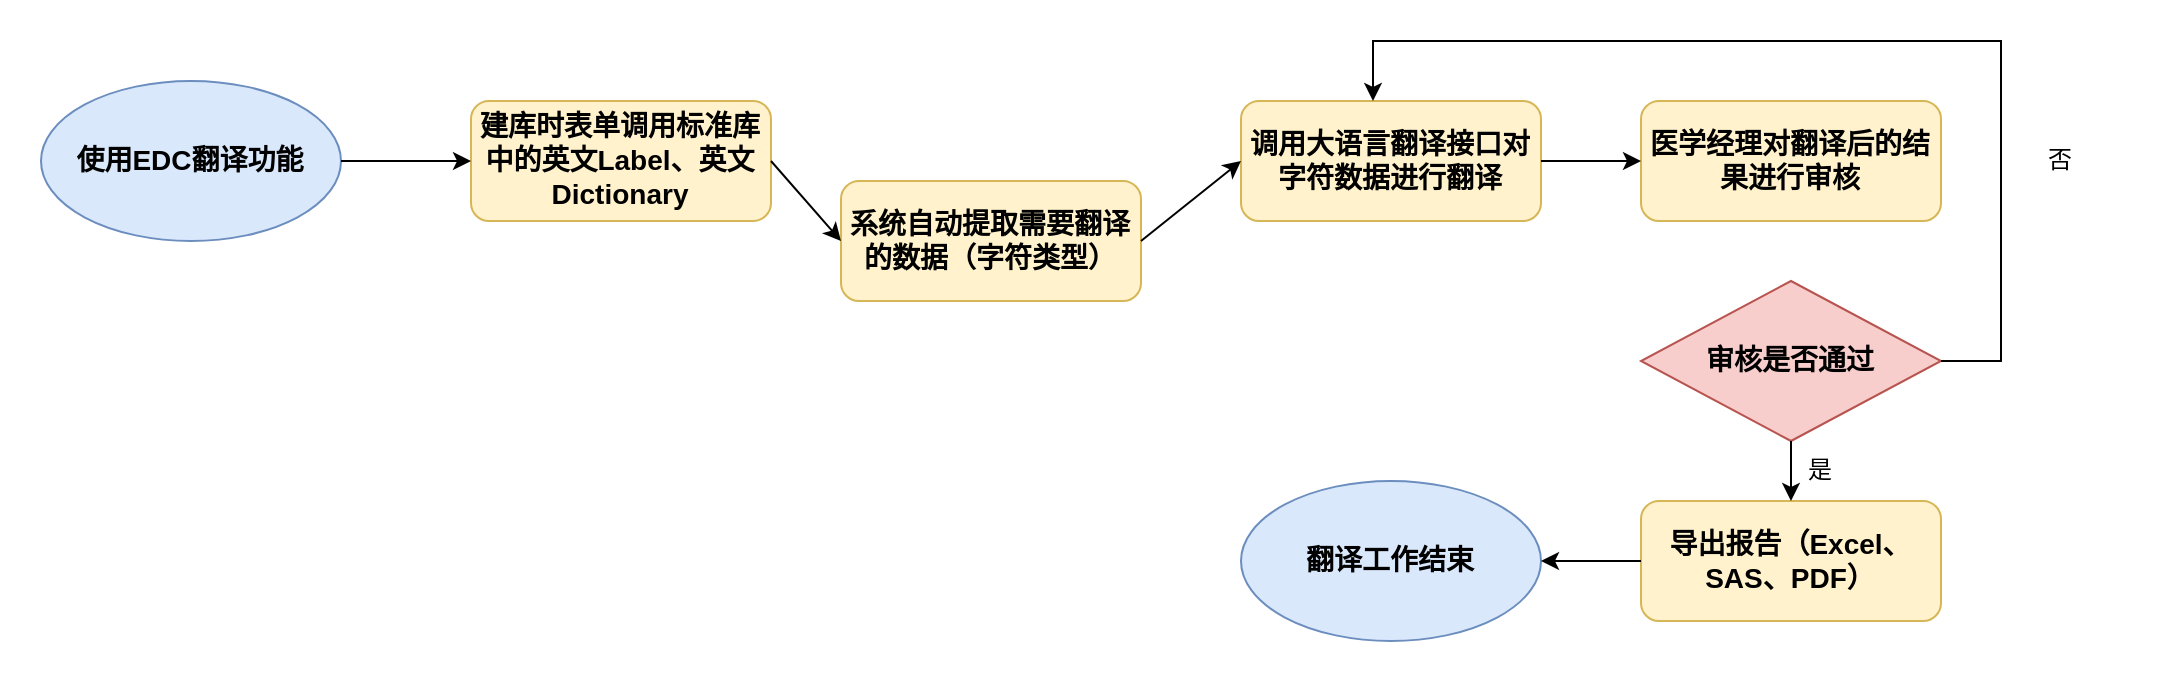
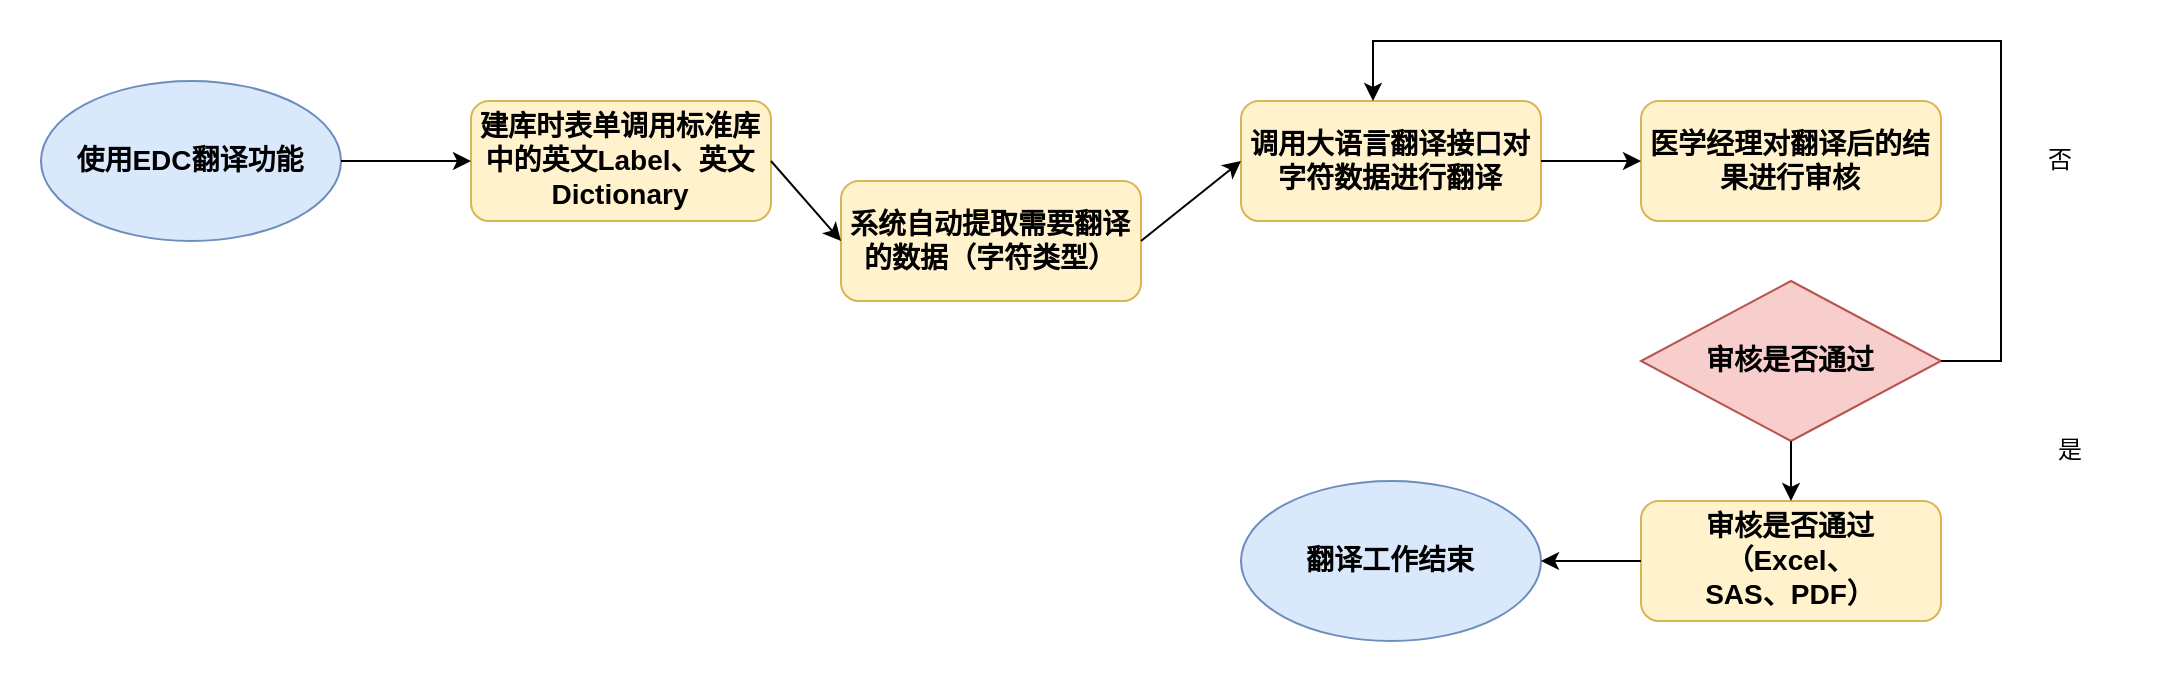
- <mxCell id="16" value="是" style="text;html=1;align=center;verticalAlign=middle;whiteSpace=wrap;rounded=0;" vertex="1" parent="1"><mxGeometry x="880" y="220" width="60" height="30" as="geometry" /></mxCell>
+ <mxCell id="16" value="是" style="text;html=1;align=center;verticalAlign=middle;whiteSpace=wrap;rounded=0;" vertex="1" parent="1"><mxGeometry x="1005" y="210" width="60" height="30" as="geometry" /></mxCell>
- <mxCell id="7" value="&lt;span style=&quot;font-size: 14px;&quot;&gt;&lt;b&gt;导出报告（Excel、&lt;/b&gt;&lt;/span&gt;&lt;div&gt;&lt;span style=&quot;font-size: 14px;&quot;&gt;&lt;b&gt;SAS、PDF）&lt;/b&gt;&lt;/span&gt;&lt;/div&gt;" style="rounded=1;whiteSpace=wrap;html=1;fillColor=#fff2cc;strokeColor=#d6b656;" vertex="1" parent="1"><mxGeometry x="820" y="250" width="150" height="60" as="geometry" /></mxCell>
+ <mxCell id="7" value="&lt;span style=&quot;font-size: 14px;&quot;&gt;&lt;b&gt;审核是否通过（Excel、&lt;/b&gt;&lt;/span&gt;&lt;div&gt;&lt;span style=&quot;font-size: 14px;&quot;&gt;&lt;b&gt;SAS、PDF）&lt;/b&gt;&lt;/span&gt;&lt;/div&gt;" style="rounded=1;whiteSpace=wrap;html=1;fillColor=#fff2cc;strokeColor=#d6b656;" vertex="1" parent="1"><mxGeometry x="820" y="250" width="150" height="60" as="geometry" /></mxCell>
